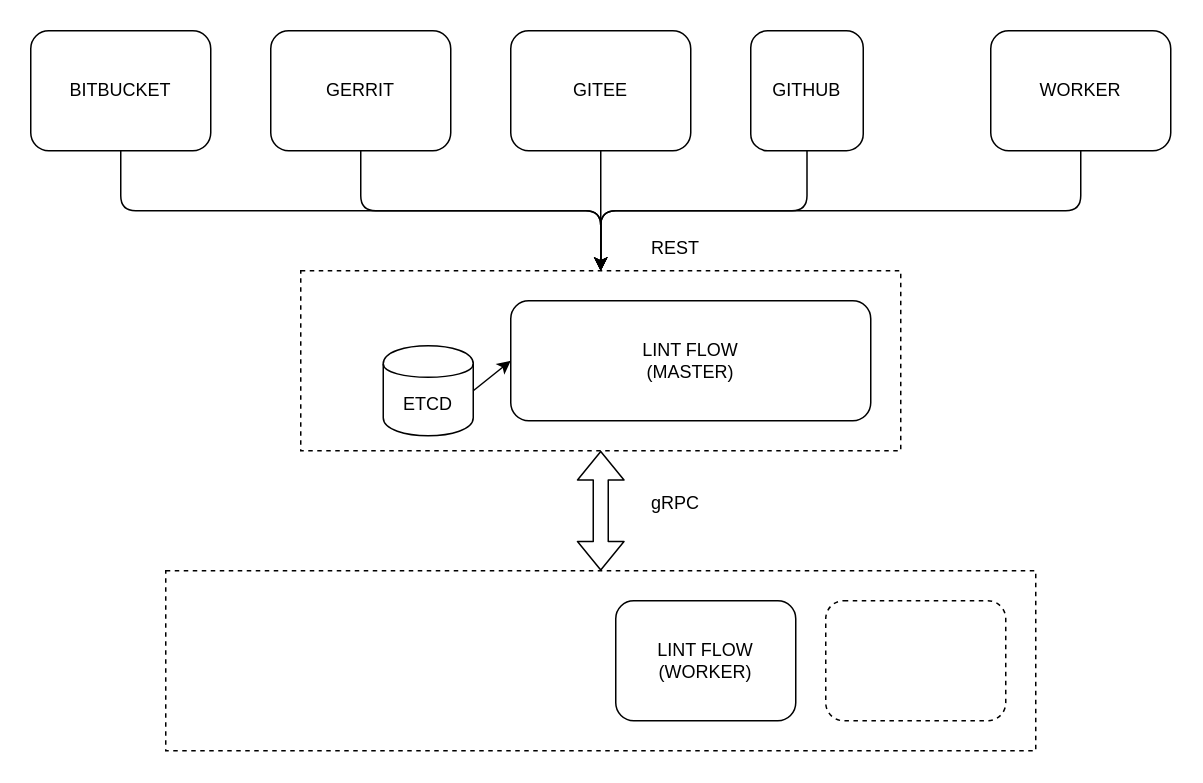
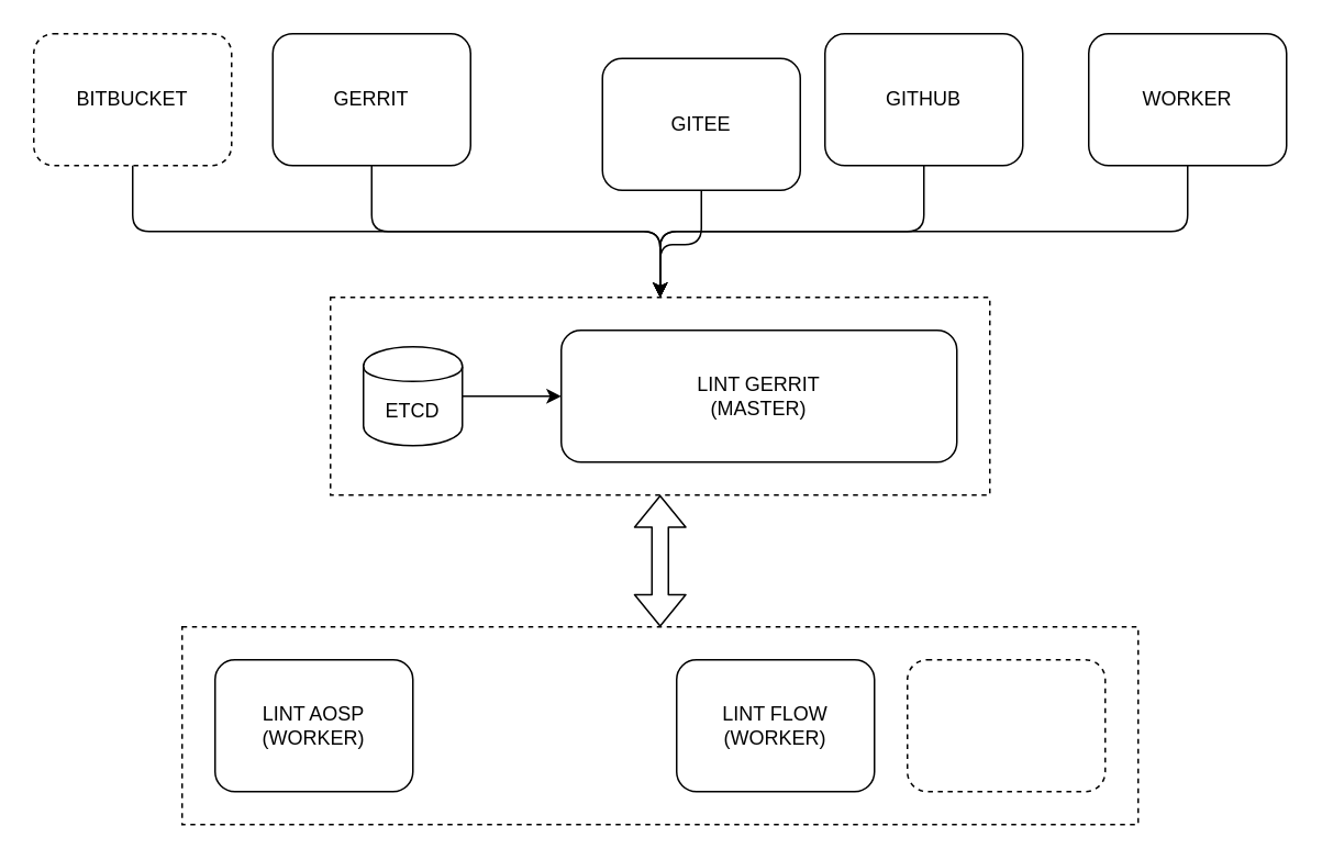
- <mxCell id="4" value="&lt;span&gt;BITBUCKET&lt;/span&gt;" style="rounded=1;whiteSpace=wrap;html=1;" parent="1" vertex="1"><mxGeometry x="20" y="20" width="120" height="80" as="geometry" /></mxCell>
+ <mxCell id="4" value="&lt;span&gt;BITBUCKET&lt;/span&gt;" style="rounded=1;whiteSpace=wrap;html=1;dashed=1;" parent="1" vertex="1"><mxGeometry x="20" y="20" width="120" height="80" as="geometry" /></mxCell>
- <mxCell id="5" value="&lt;span&gt;GERRIT&lt;/span&gt;" style="rounded=1;whiteSpace=wrap;html=1;" parent="1" vertex="1"><mxGeometry x="180" y="20" width="120" height="80" as="geometry" /></mxCell>
+ <mxCell id="5" value="&lt;span&gt;GERRIT&lt;/span&gt;" style="rounded=1;whiteSpace=wrap;html=1;" parent="1" vertex="1"><mxGeometry x="165" y="20" width="120" height="80" as="geometry" /></mxCell>
- <mxCell id="6" value="&lt;span&gt;GITEE&lt;/span&gt;" style="rounded=1;whiteSpace=wrap;html=1;" parent="1" vertex="1"><mxGeometry x="340" y="20" width="120" height="80" as="geometry" /></mxCell>
+ <mxCell id="6" value="&lt;span&gt;GITEE&lt;/span&gt;" style="rounded=1;whiteSpace=wrap;html=1;" parent="1" vertex="1"><mxGeometry x="365" y="35" width="120" height="80" as="geometry" /></mxCell>
- <mxCell id="7" value="GITHUB" style="rounded=1;whiteSpace=wrap;html=1;" parent="1" vertex="1"><mxGeometry x="500" y="20" width="75" height="80" as="geometry" /></mxCell>
+ <mxCell id="7" value="GITHUB" style="rounded=1;whiteSpace=wrap;html=1;" parent="1" vertex="1"><mxGeometry x="500" y="20" width="120" height="80" as="geometry" /></mxCell>
- <mxCell id="16" value="REST" style="text;html=1;strokeColor=none;fillColor=none;align=center;verticalAlign=middle;whiteSpace=wrap;rounded=0;" parent="1" vertex="1"><mxGeometry x="410" y="150" width="80" height="30" as="geometry" /></mxCell>
- <mxCell id="8" value="LINT FLOW&lt;br&gt;(MASTER)" style="rounded=1;whiteSpace=wrap;html=1;" parent="1" vertex="1"><mxGeometry x="340" y="200" width="240" height="80" as="geometry" /></mxCell>
+ <mxCell id="8" value="LINT GERRIT&lt;br&gt;(MASTER)" style="rounded=1;whiteSpace=wrap;html=1;" parent="1" vertex="1"><mxGeometry x="340" y="200" width="240" height="80" as="geometry" /></mxCell>
- <mxCell id="17" value="ETCD" style="shape=cylinder;whiteSpace=wrap;html=1;boundedLbl=1;backgroundOutline=1;" parent="1" vertex="1"><mxGeometry x="255" y="230" width="60" height="60" as="geometry" /></mxCell>
+ <mxCell id="17" value="ETCD" style="shape=cylinder;whiteSpace=wrap;html=1;boundedLbl=1;backgroundOutline=1;" parent="1" vertex="1"><mxGeometry x="220" y="210" width="60" height="60" as="geometry" /></mxCell>
- <mxCell id="15" value="gRPC" style="text;html=1;strokeColor=none;fillColor=none;align=center;verticalAlign=middle;whiteSpace=wrap;rounded=0;" parent="1" vertex="1"><mxGeometry x="410" y="320" width="80" height="30" as="geometry" /></mxCell>
+ <mxCell id="19" value="LINT AOSP&lt;br&gt;(WORKER)" style="rounded=1;whiteSpace=wrap;html=1;" parent="1" vertex="1"><mxGeometry x="130" y="400" width="120" height="80" as="geometry" /></mxCell>
